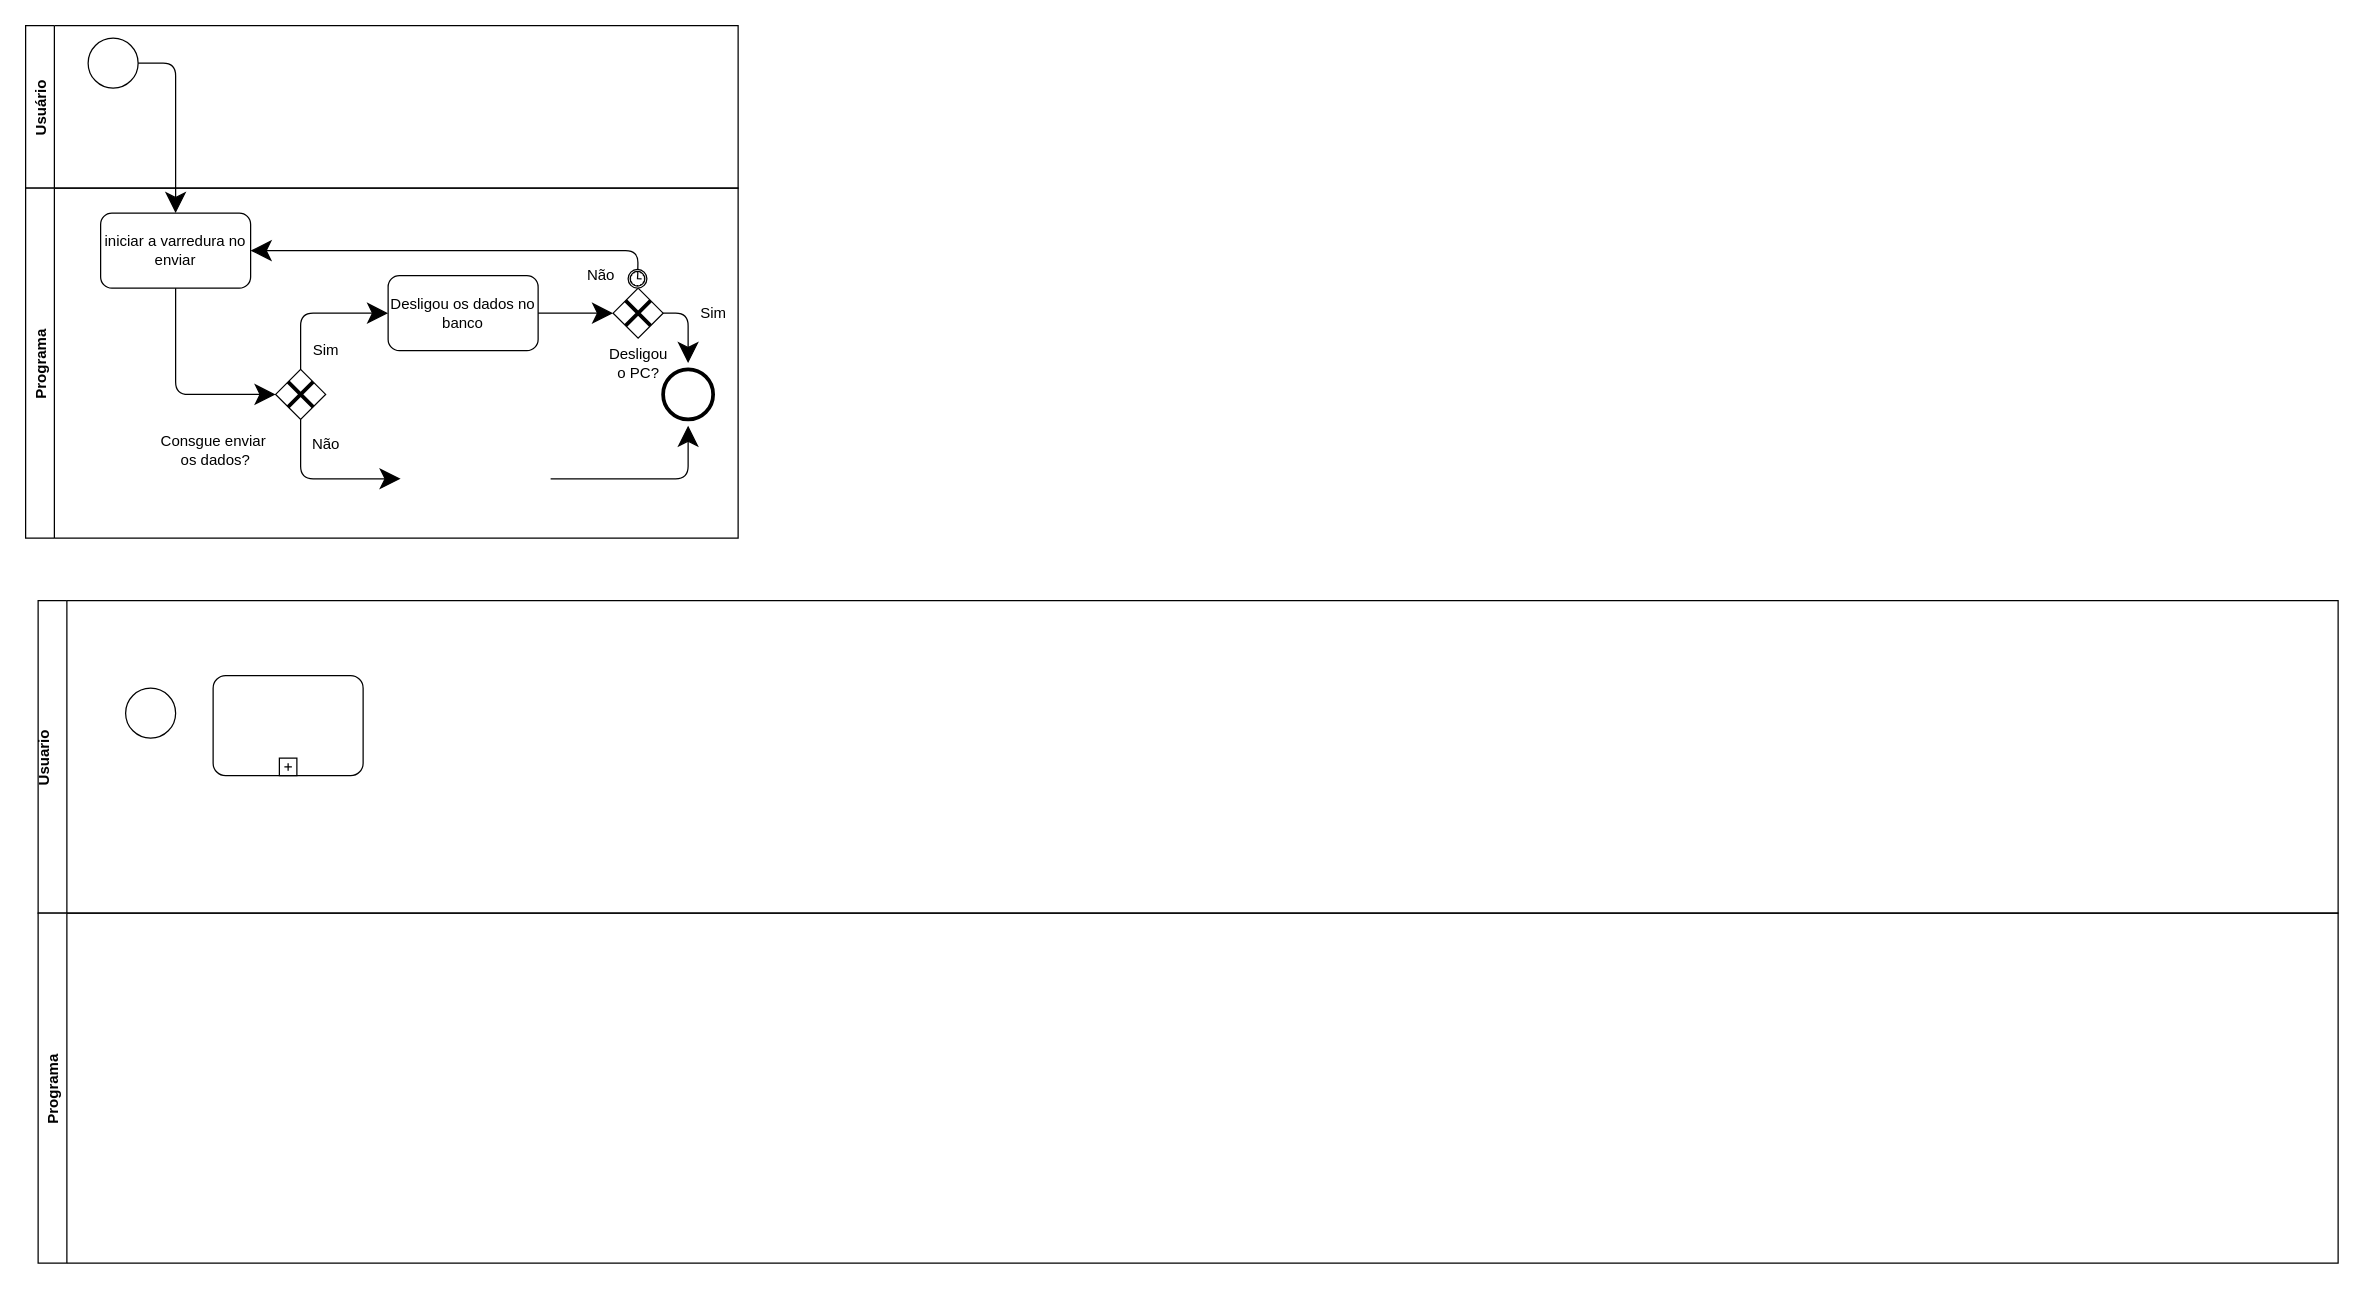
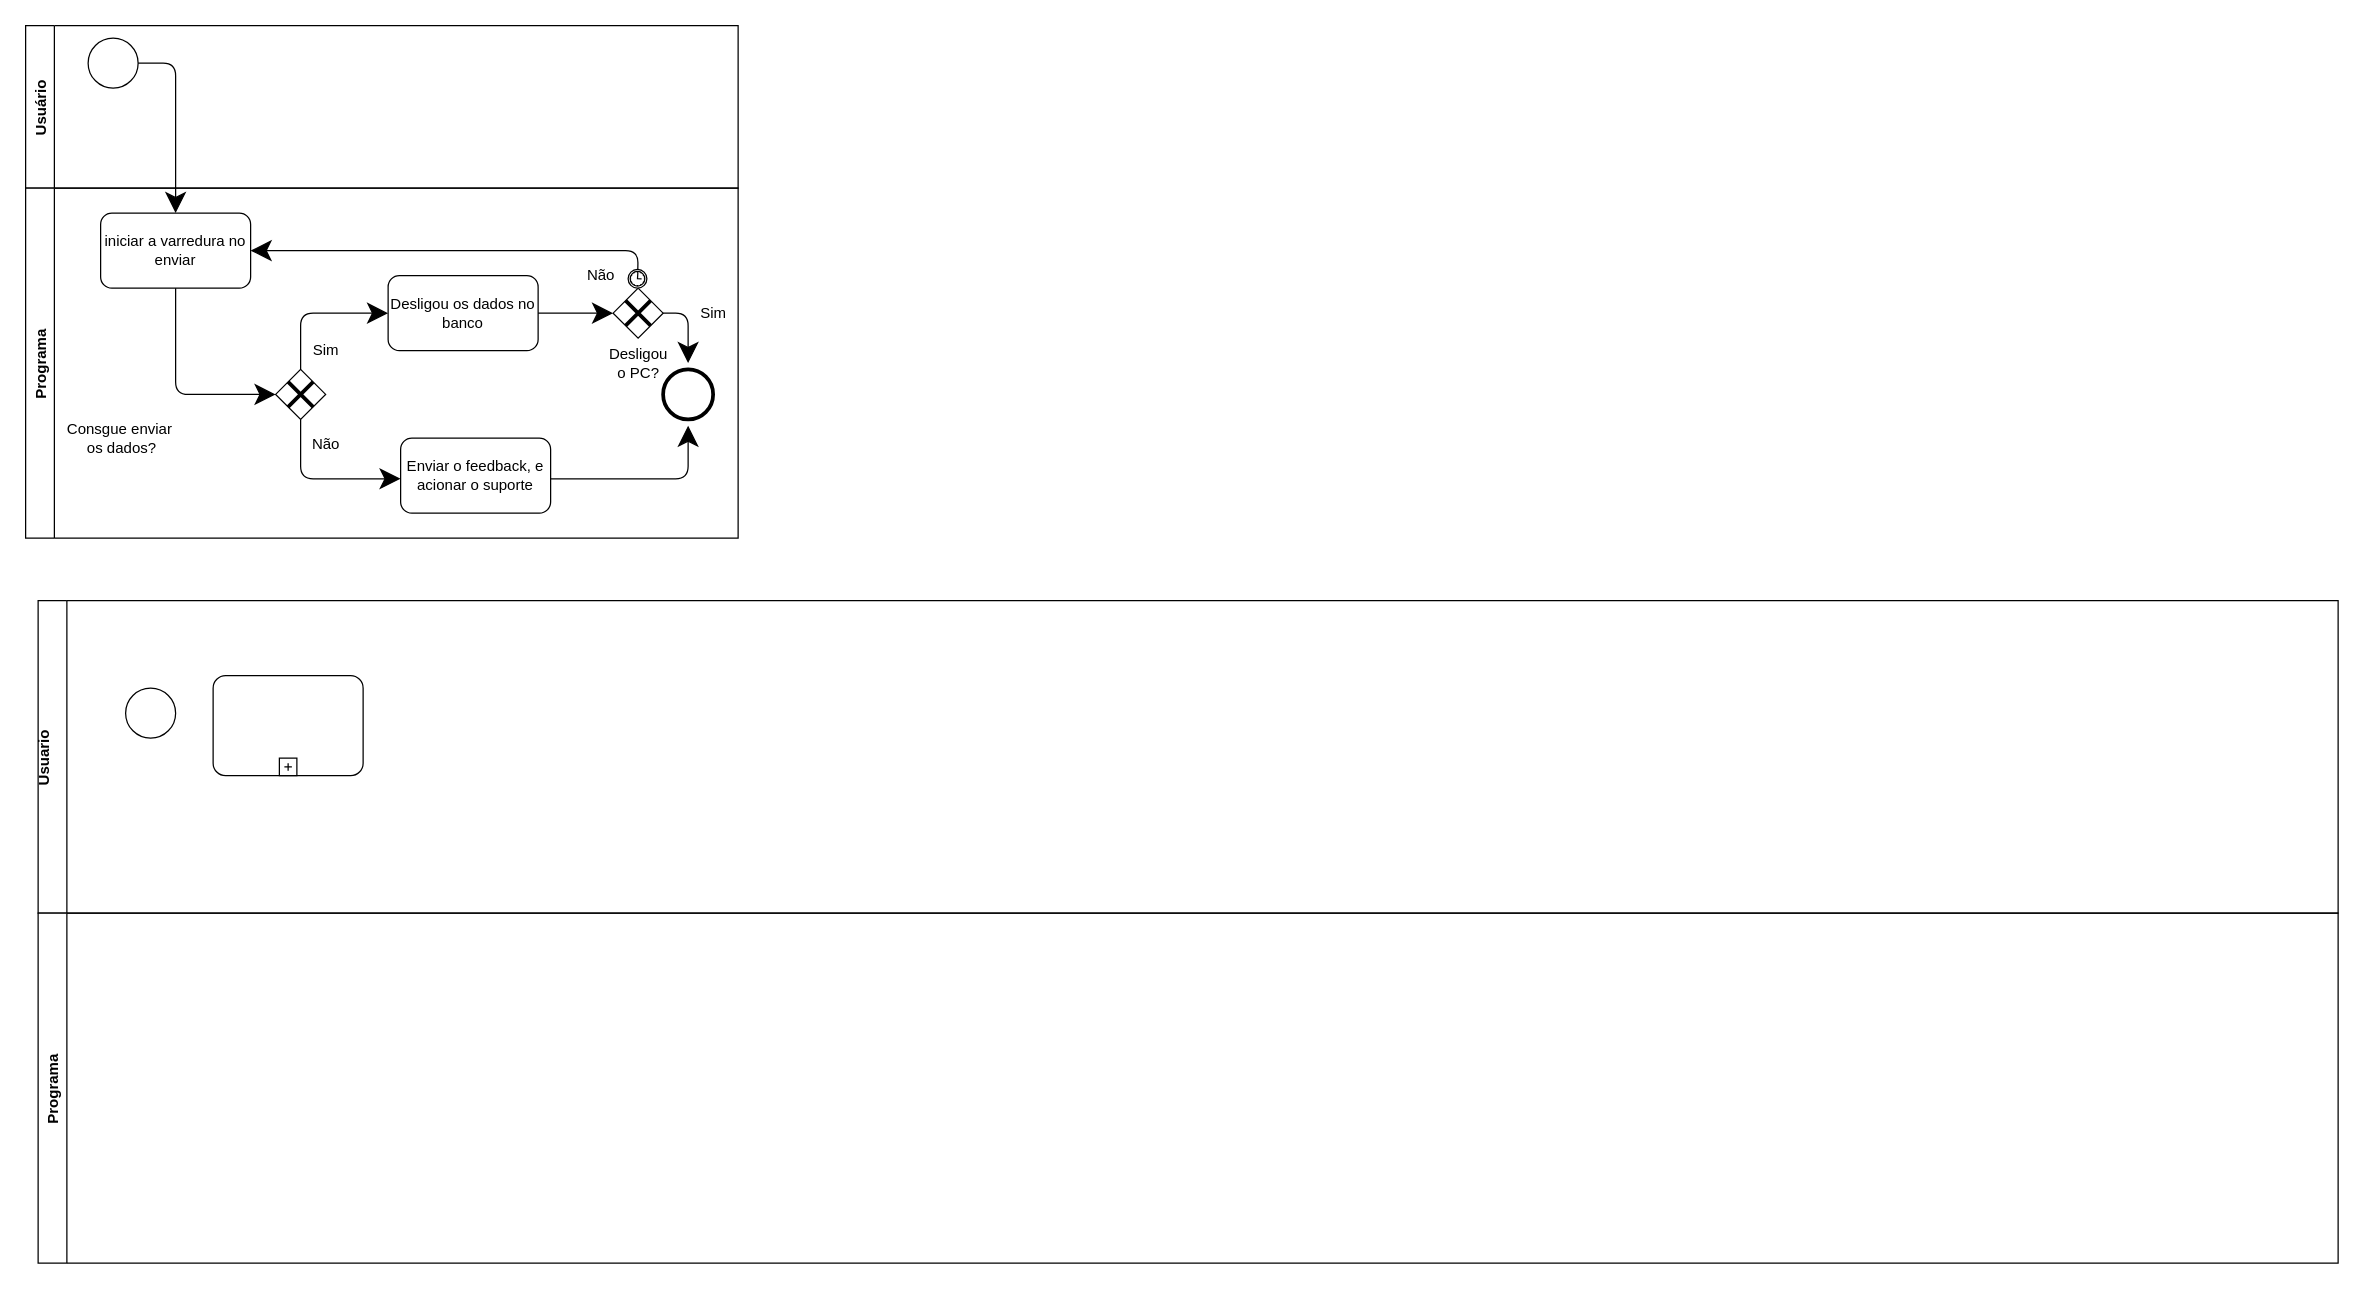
- <mxCell id="9" value="Consgue enviar&lt;br&gt;&amp;nbsp;os dados?" style="text;html=1;align=center;verticalAlign=middle;resizable=0;points=[];autosize=1;strokeColor=none;fillColor=none;" vertex="1" parent="4"><mxGeometry x="100" y="195" width="100" height="30" as="geometry" /></mxCell>
+ <mxCell id="9" value="Consgue enviar&lt;br&gt;&amp;nbsp;os dados?" style="text;html=1;align=center;verticalAlign=middle;resizable=0;points=[];autosize=1;strokeColor=none;fillColor=none;" vertex="1" parent="4"><mxGeometry x="25" y="185" width="100" height="30" as="geometry" /></mxCell>
+ <mxCell id="10" value="Enviar o feedback, e acionar o suporte" style="rounded=1;whiteSpace=wrap;html=1;hachureGap=4;pointerEvents=0;" vertex="1" parent="4"><mxGeometry x="300" y="200" width="120" height="60" as="geometry" /></mxCell>
